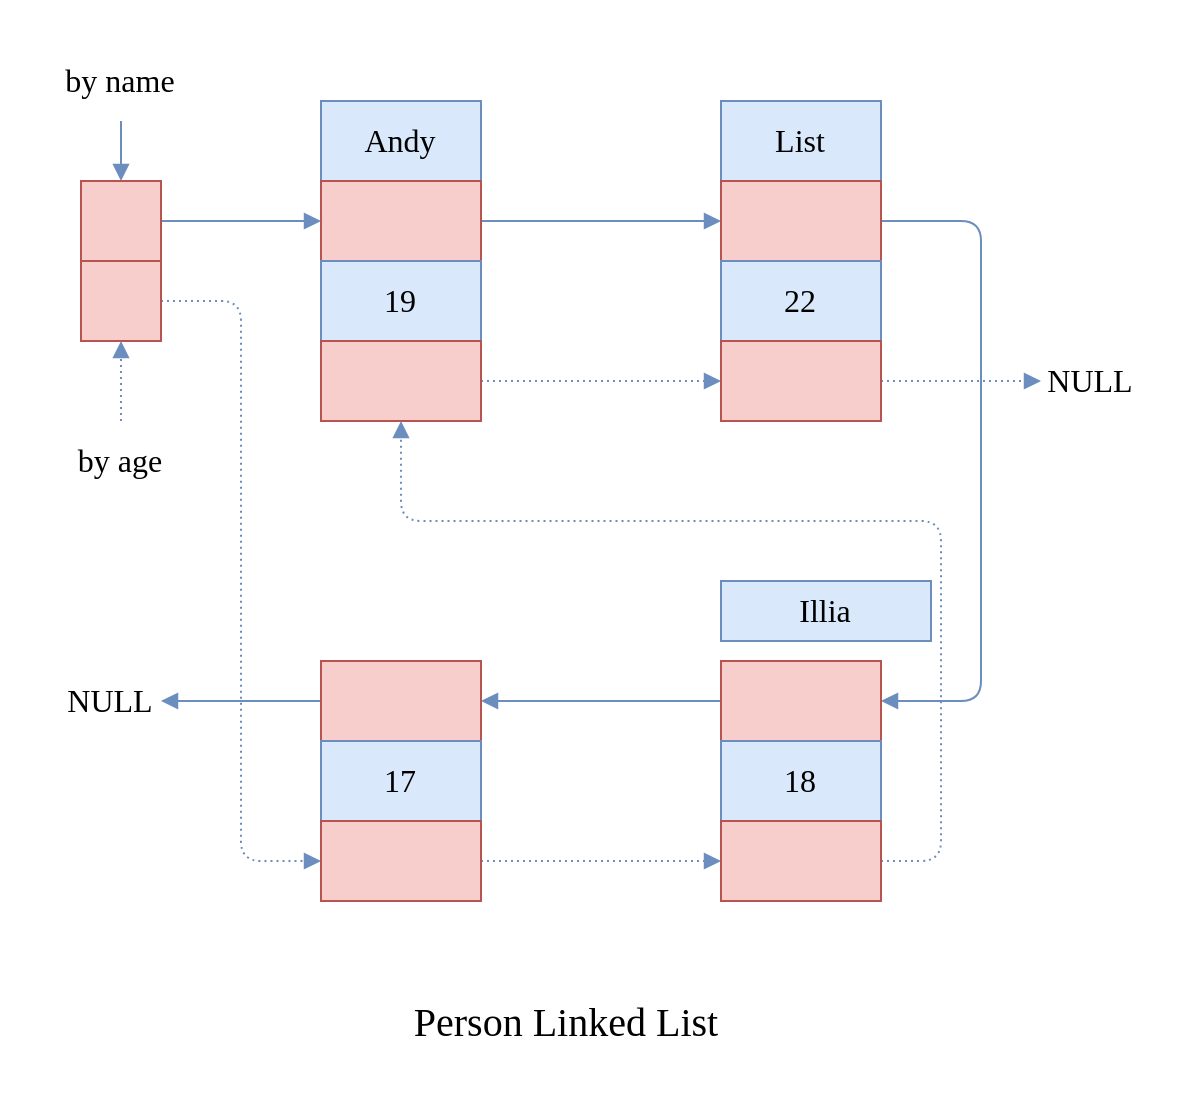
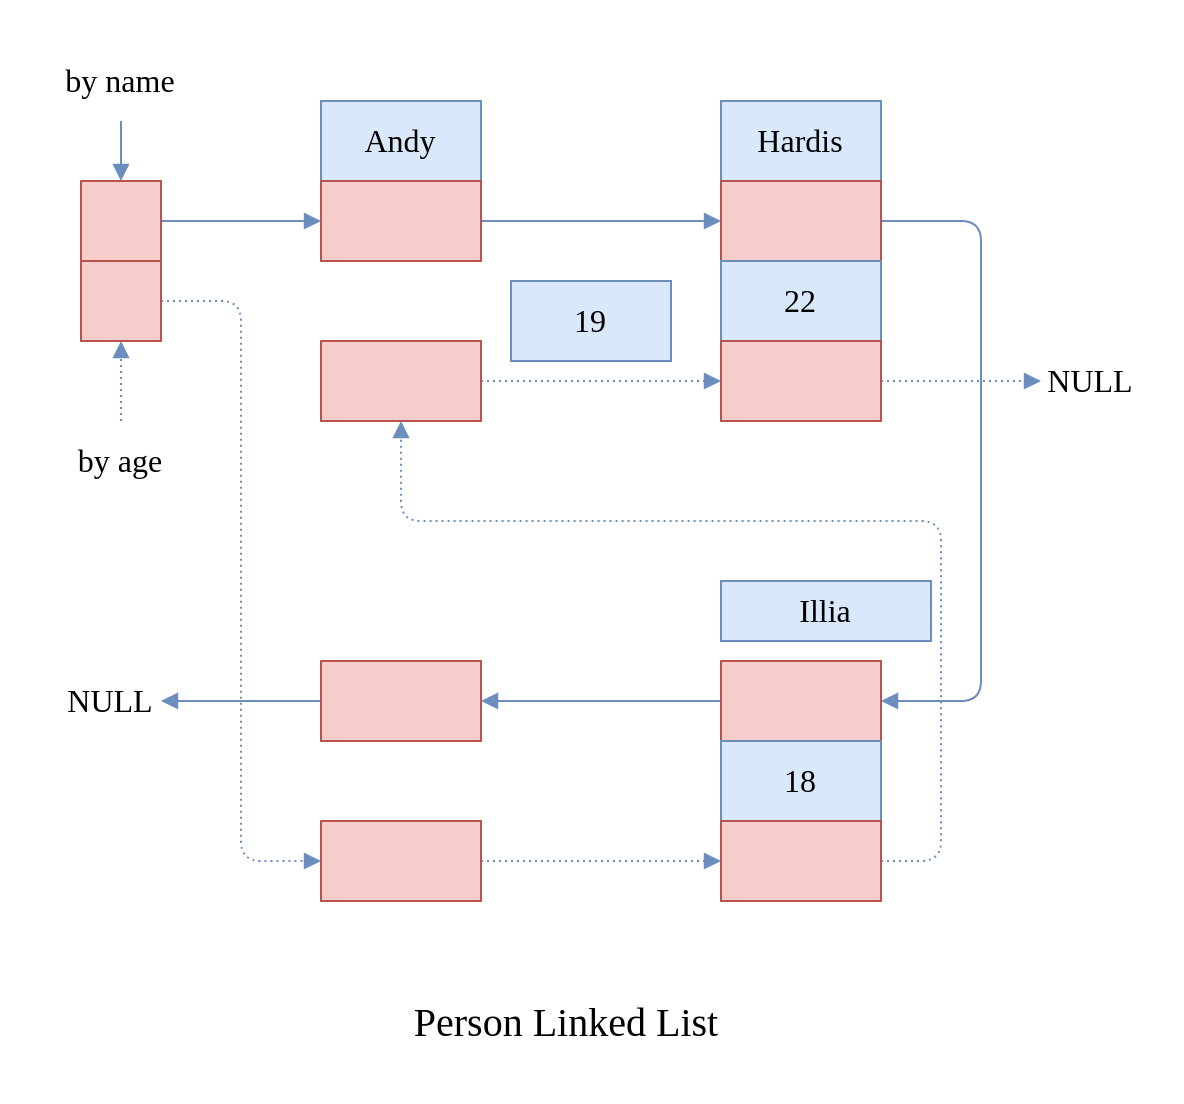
- <mxCell id="18" value="List" style="rounded=0;whiteSpace=wrap;html=1;shadow=0;strokeColor=#6c8ebf;strokeWidth=1;fontFamily=Ubuntu;fontSize=16;fontStyle=0;fillColor=#dae8fc;" vertex="1" parent="1"><mxGeometry x="360" y="50" width="80" height="40" as="geometry" /></mxCell>
+ <mxCell id="18" value="Hardis" style="rounded=0;whiteSpace=wrap;html=1;shadow=0;strokeColor=#6c8ebf;strokeWidth=1;fontFamily=Ubuntu;fontSize=16;fontStyle=0;fillColor=#dae8fc;" vertex="1" parent="1"><mxGeometry x="360" y="50" width="80" height="40" as="geometry" /></mxCell>
- <mxCell id="11" value="19" style="rounded=0;whiteSpace=wrap;html=1;shadow=0;strokeColor=#6c8ebf;strokeWidth=1;fontFamily=Ubuntu;fontSize=16;fontStyle=0;fillColor=#dae8fc;" vertex="1" parent="1"><mxGeometry x="160" y="130" width="80" height="40" as="geometry" /></mxCell>
+ <mxCell id="11" value="19" style="rounded=0;whiteSpace=wrap;html=1;shadow=0;strokeColor=#6c8ebf;strokeWidth=1;fontFamily=Ubuntu;fontSize=16;fontStyle=0;fillColor=#dae8fc;" vertex="1" parent="1"><mxGeometry x="255" y="140" width="80" height="40" as="geometry" /></mxCell>
- <mxCell id="26" value="17" style="rounded=0;whiteSpace=wrap;html=1;shadow=0;strokeColor=#6c8ebf;strokeWidth=1;fontFamily=Ubuntu;fontSize=16;fontStyle=0;fillColor=#dae8fc;" vertex="1" parent="1"><mxGeometry x="160" y="370" width="80" height="40" as="geometry" /></mxCell>
